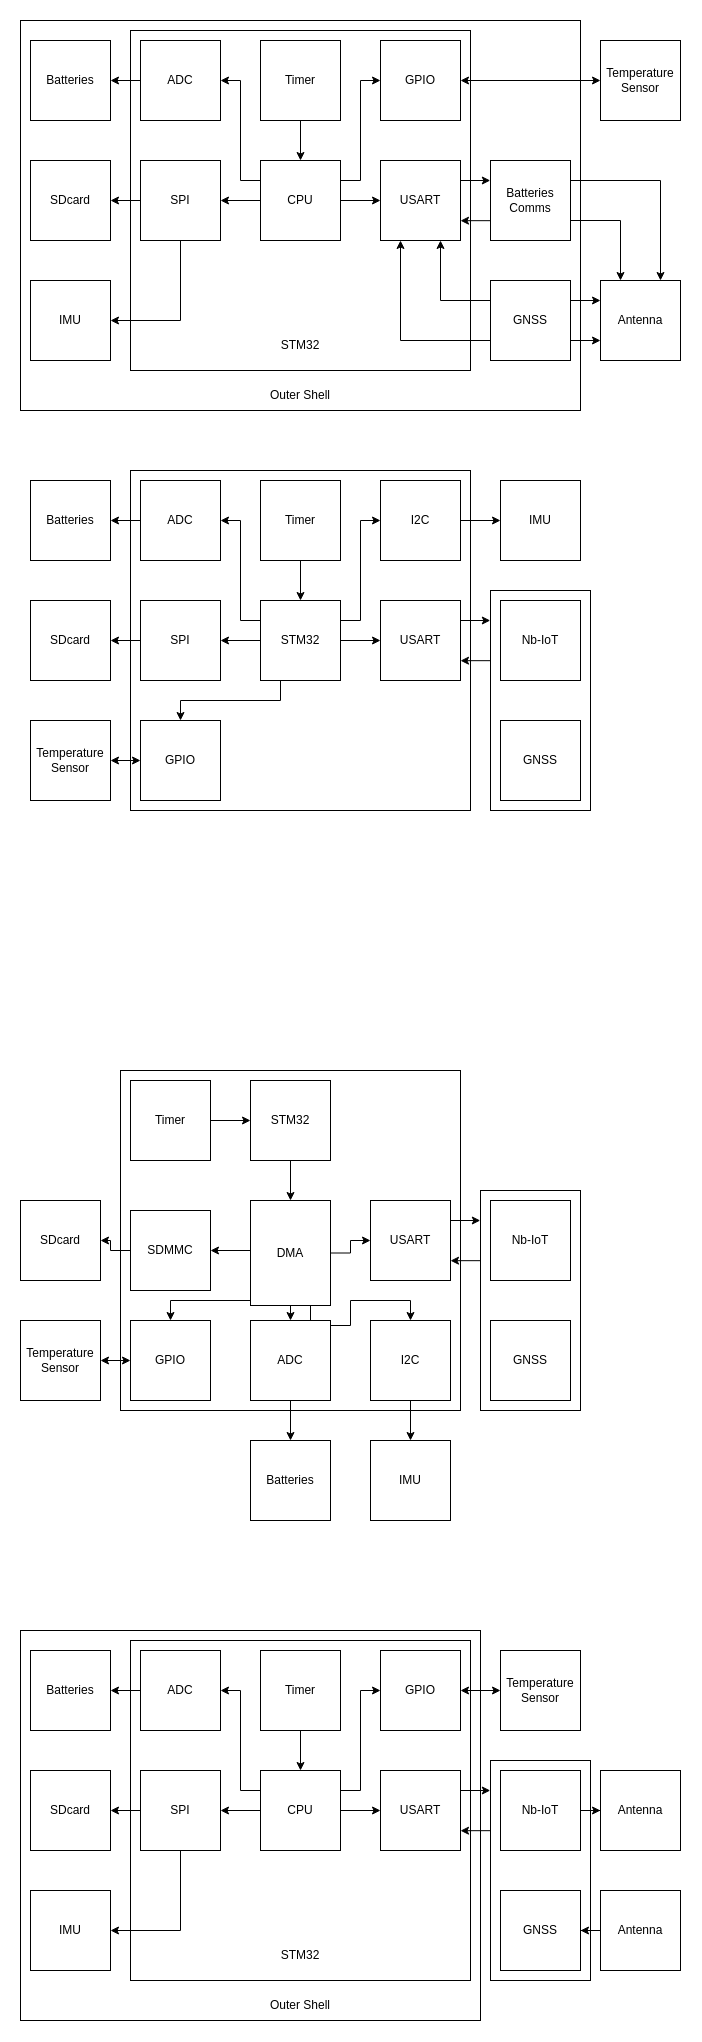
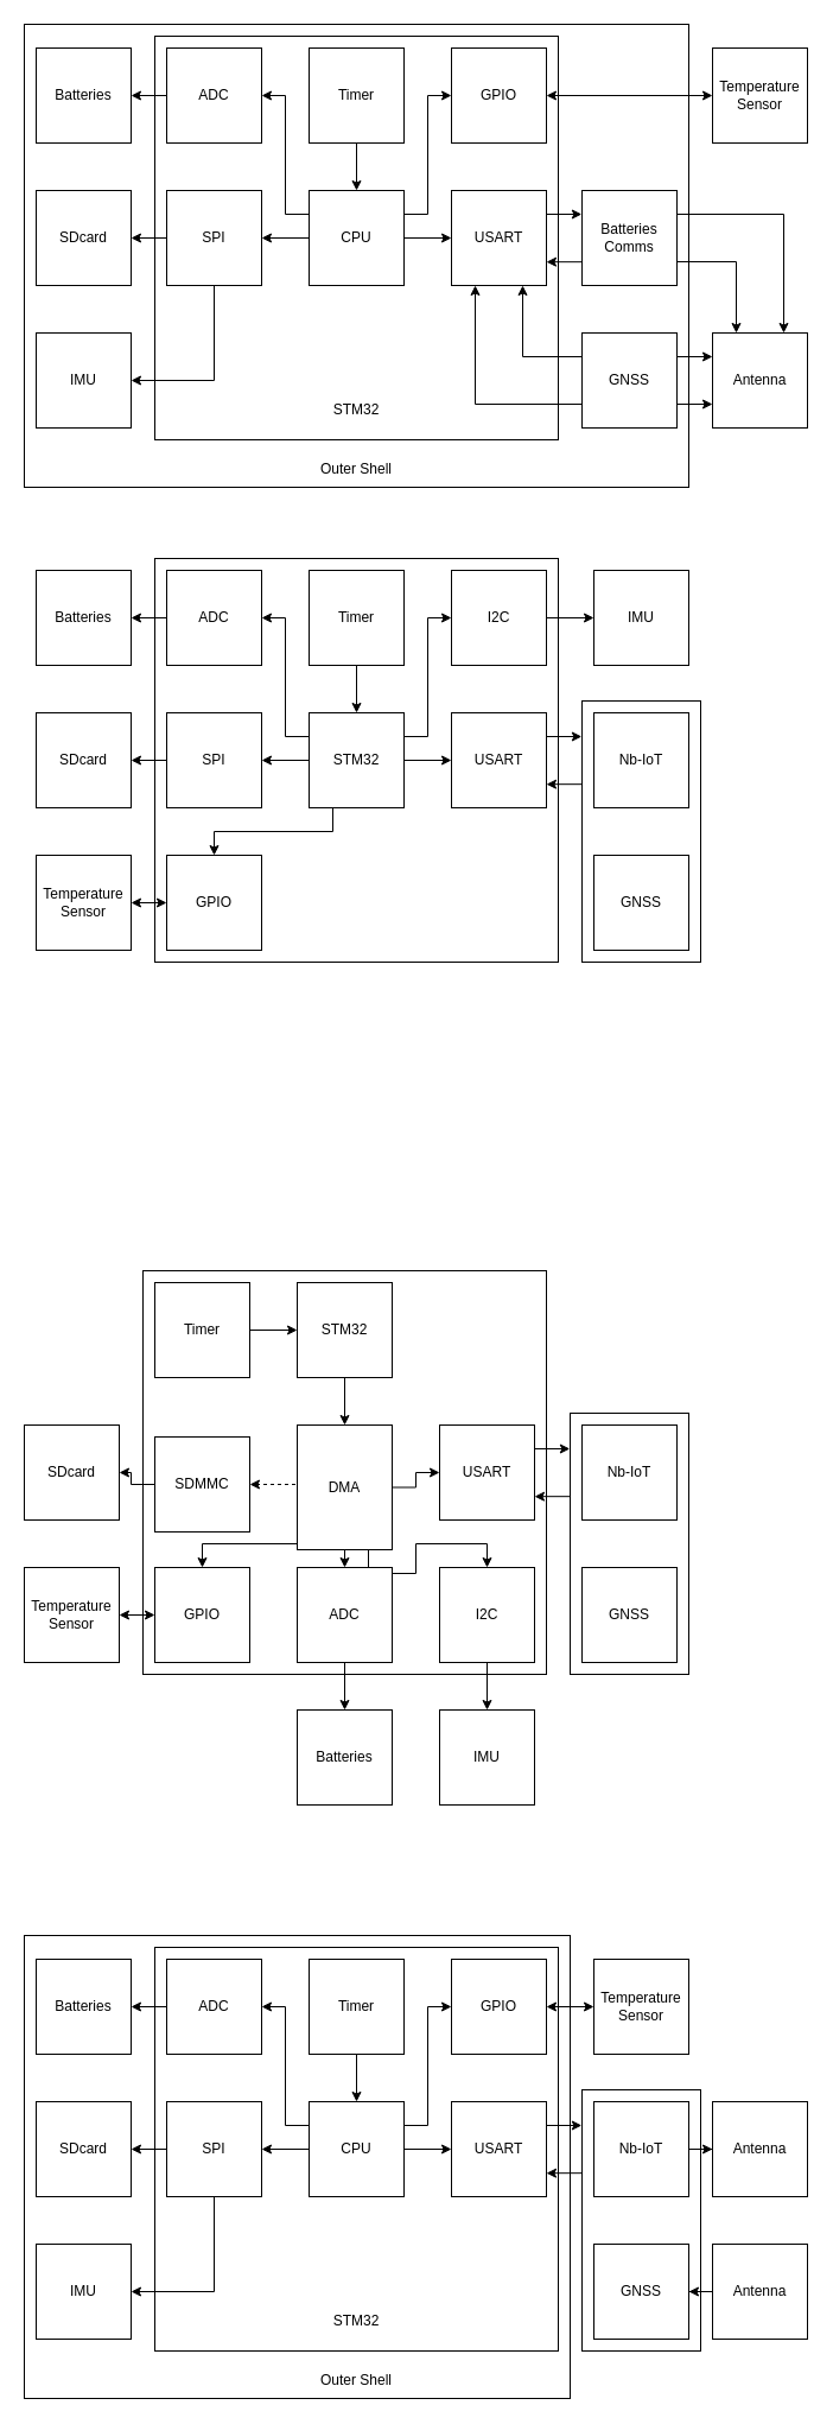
- <mxCell id="29" style="edgeStyle=orthogonalEdgeStyle;rounded=0;orthogonalLoop=1;jettySize=auto;html=1;exitX=0;exitY=0.5;exitDx=0;exitDy=0;entryX=1;entryY=0.5;entryDx=0;entryDy=0;" parent="1" source="32" target="38" edge="1"><mxGeometry relative="1" as="geometry"><Array as="points"><mxPoint x="250" y="1240" /><mxPoint x="250" y="1240" /></Array></mxGeometry></mxCell>
+ <mxCell id="29" style="edgeStyle=orthogonalEdgeStyle;rounded=0;orthogonalLoop=1;jettySize=auto;html=1;exitX=0;exitY=0.5;exitDx=0;exitDy=0;entryX=1;entryY=0.5;entryDx=0;entryDy=0;dashed=1;" parent="1" source="32" target="38" edge="1"><mxGeometry relative="1" as="geometry"><Array as="points"><mxPoint x="250" y="1240" /><mxPoint x="250" y="1240" /></Array></mxGeometry></mxCell>
